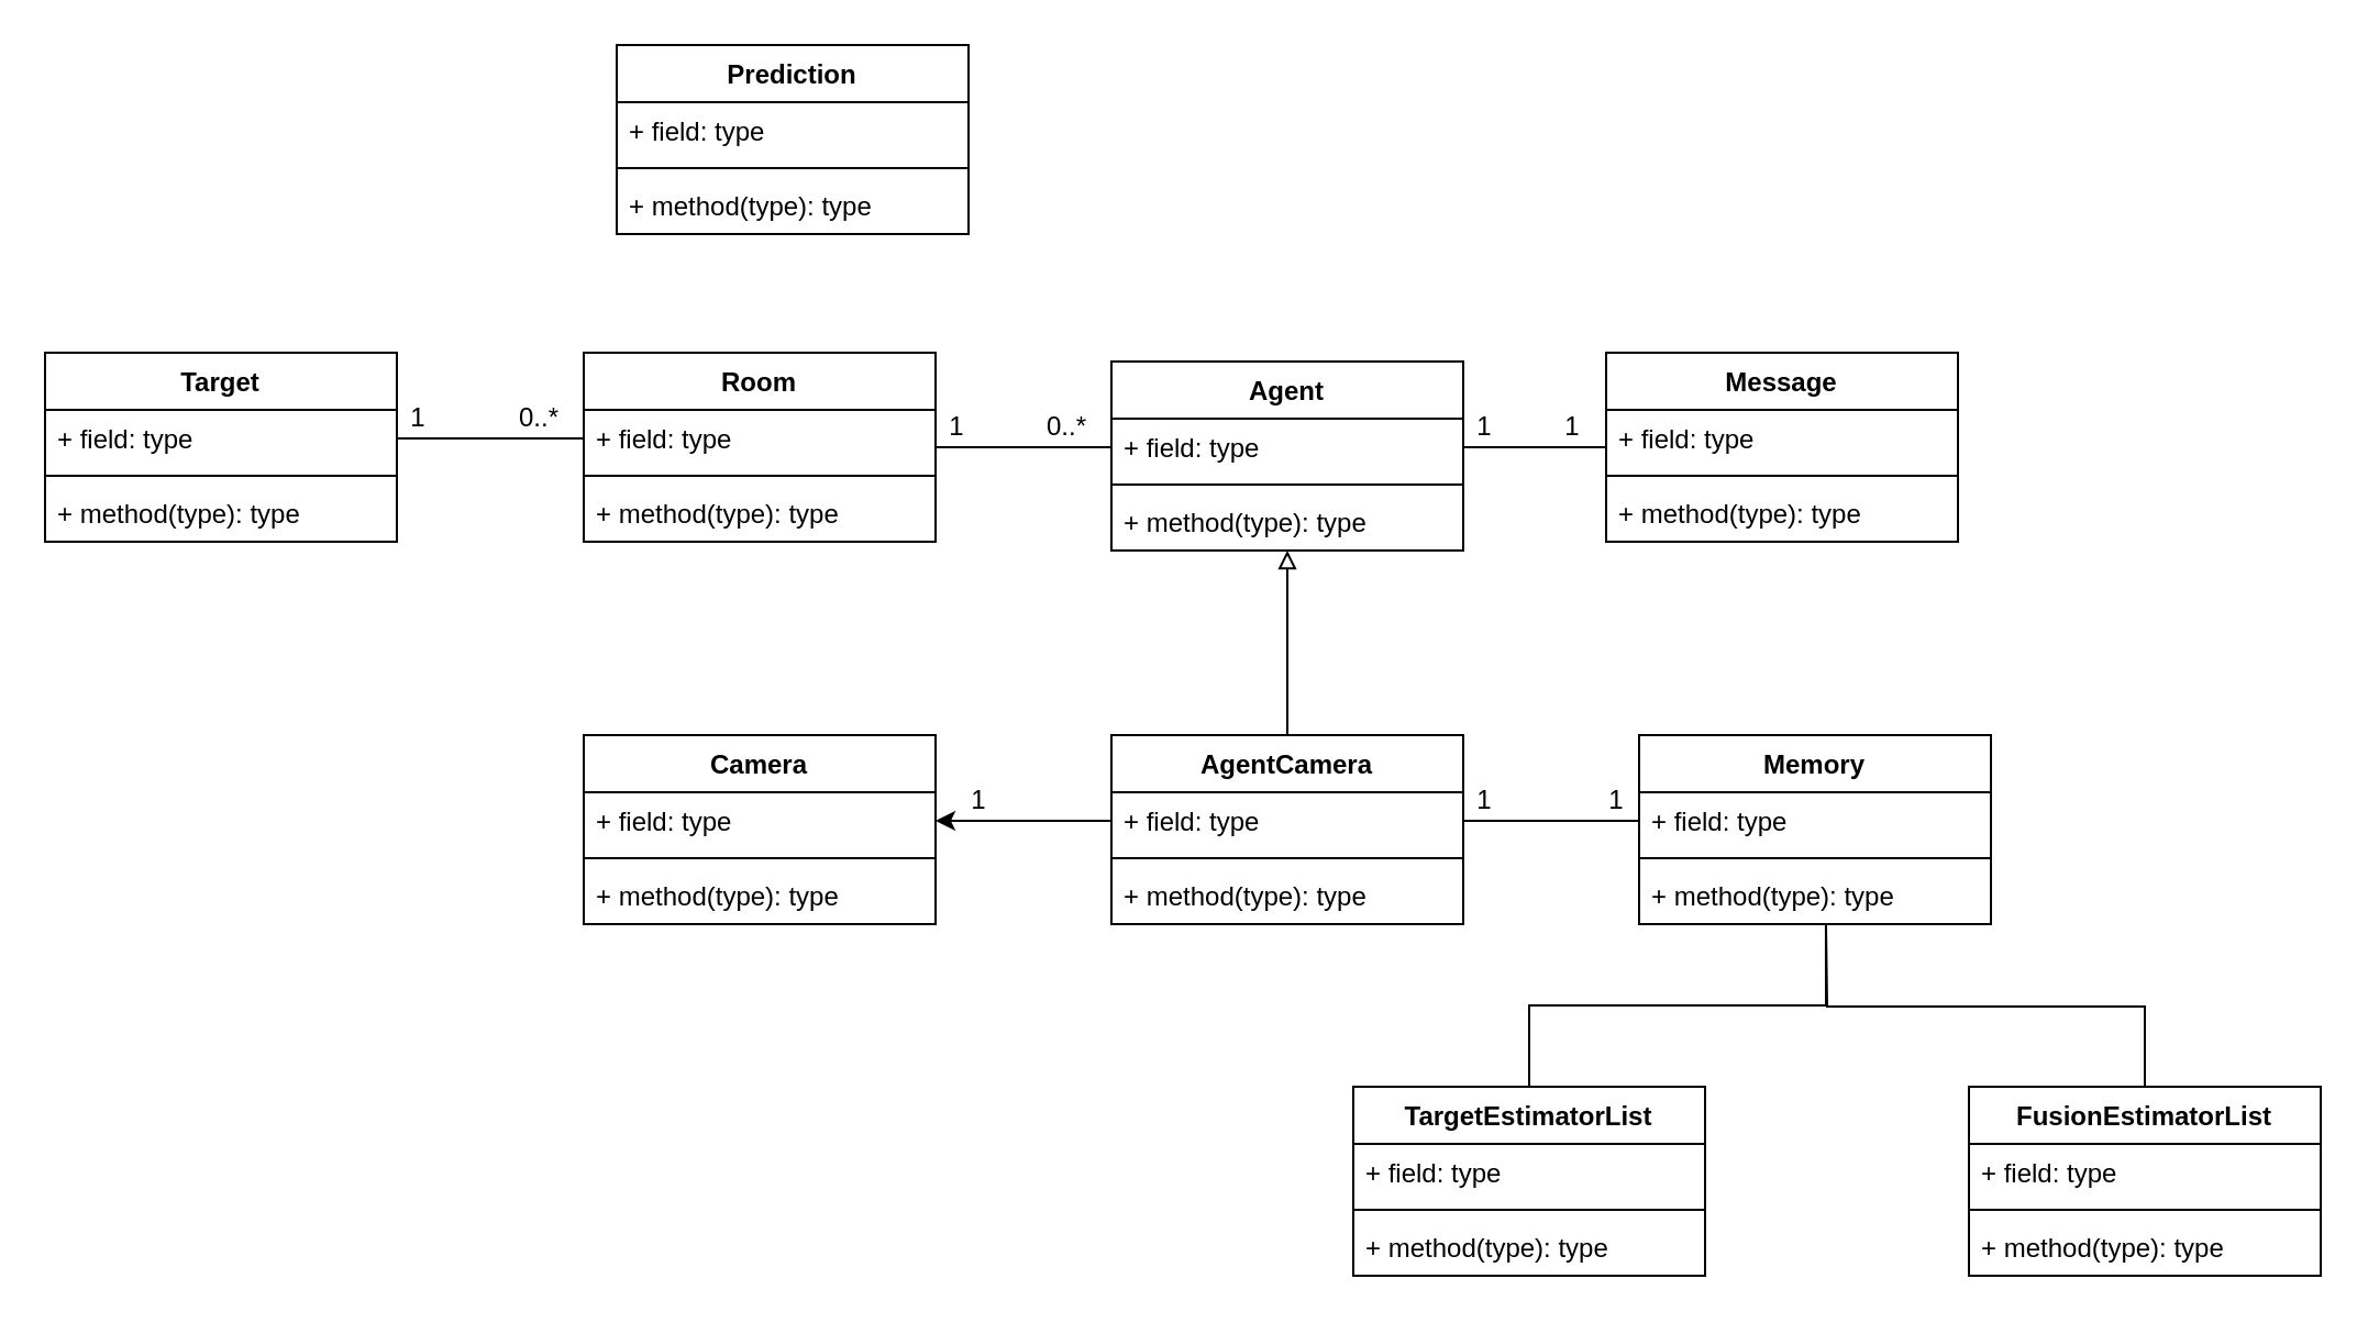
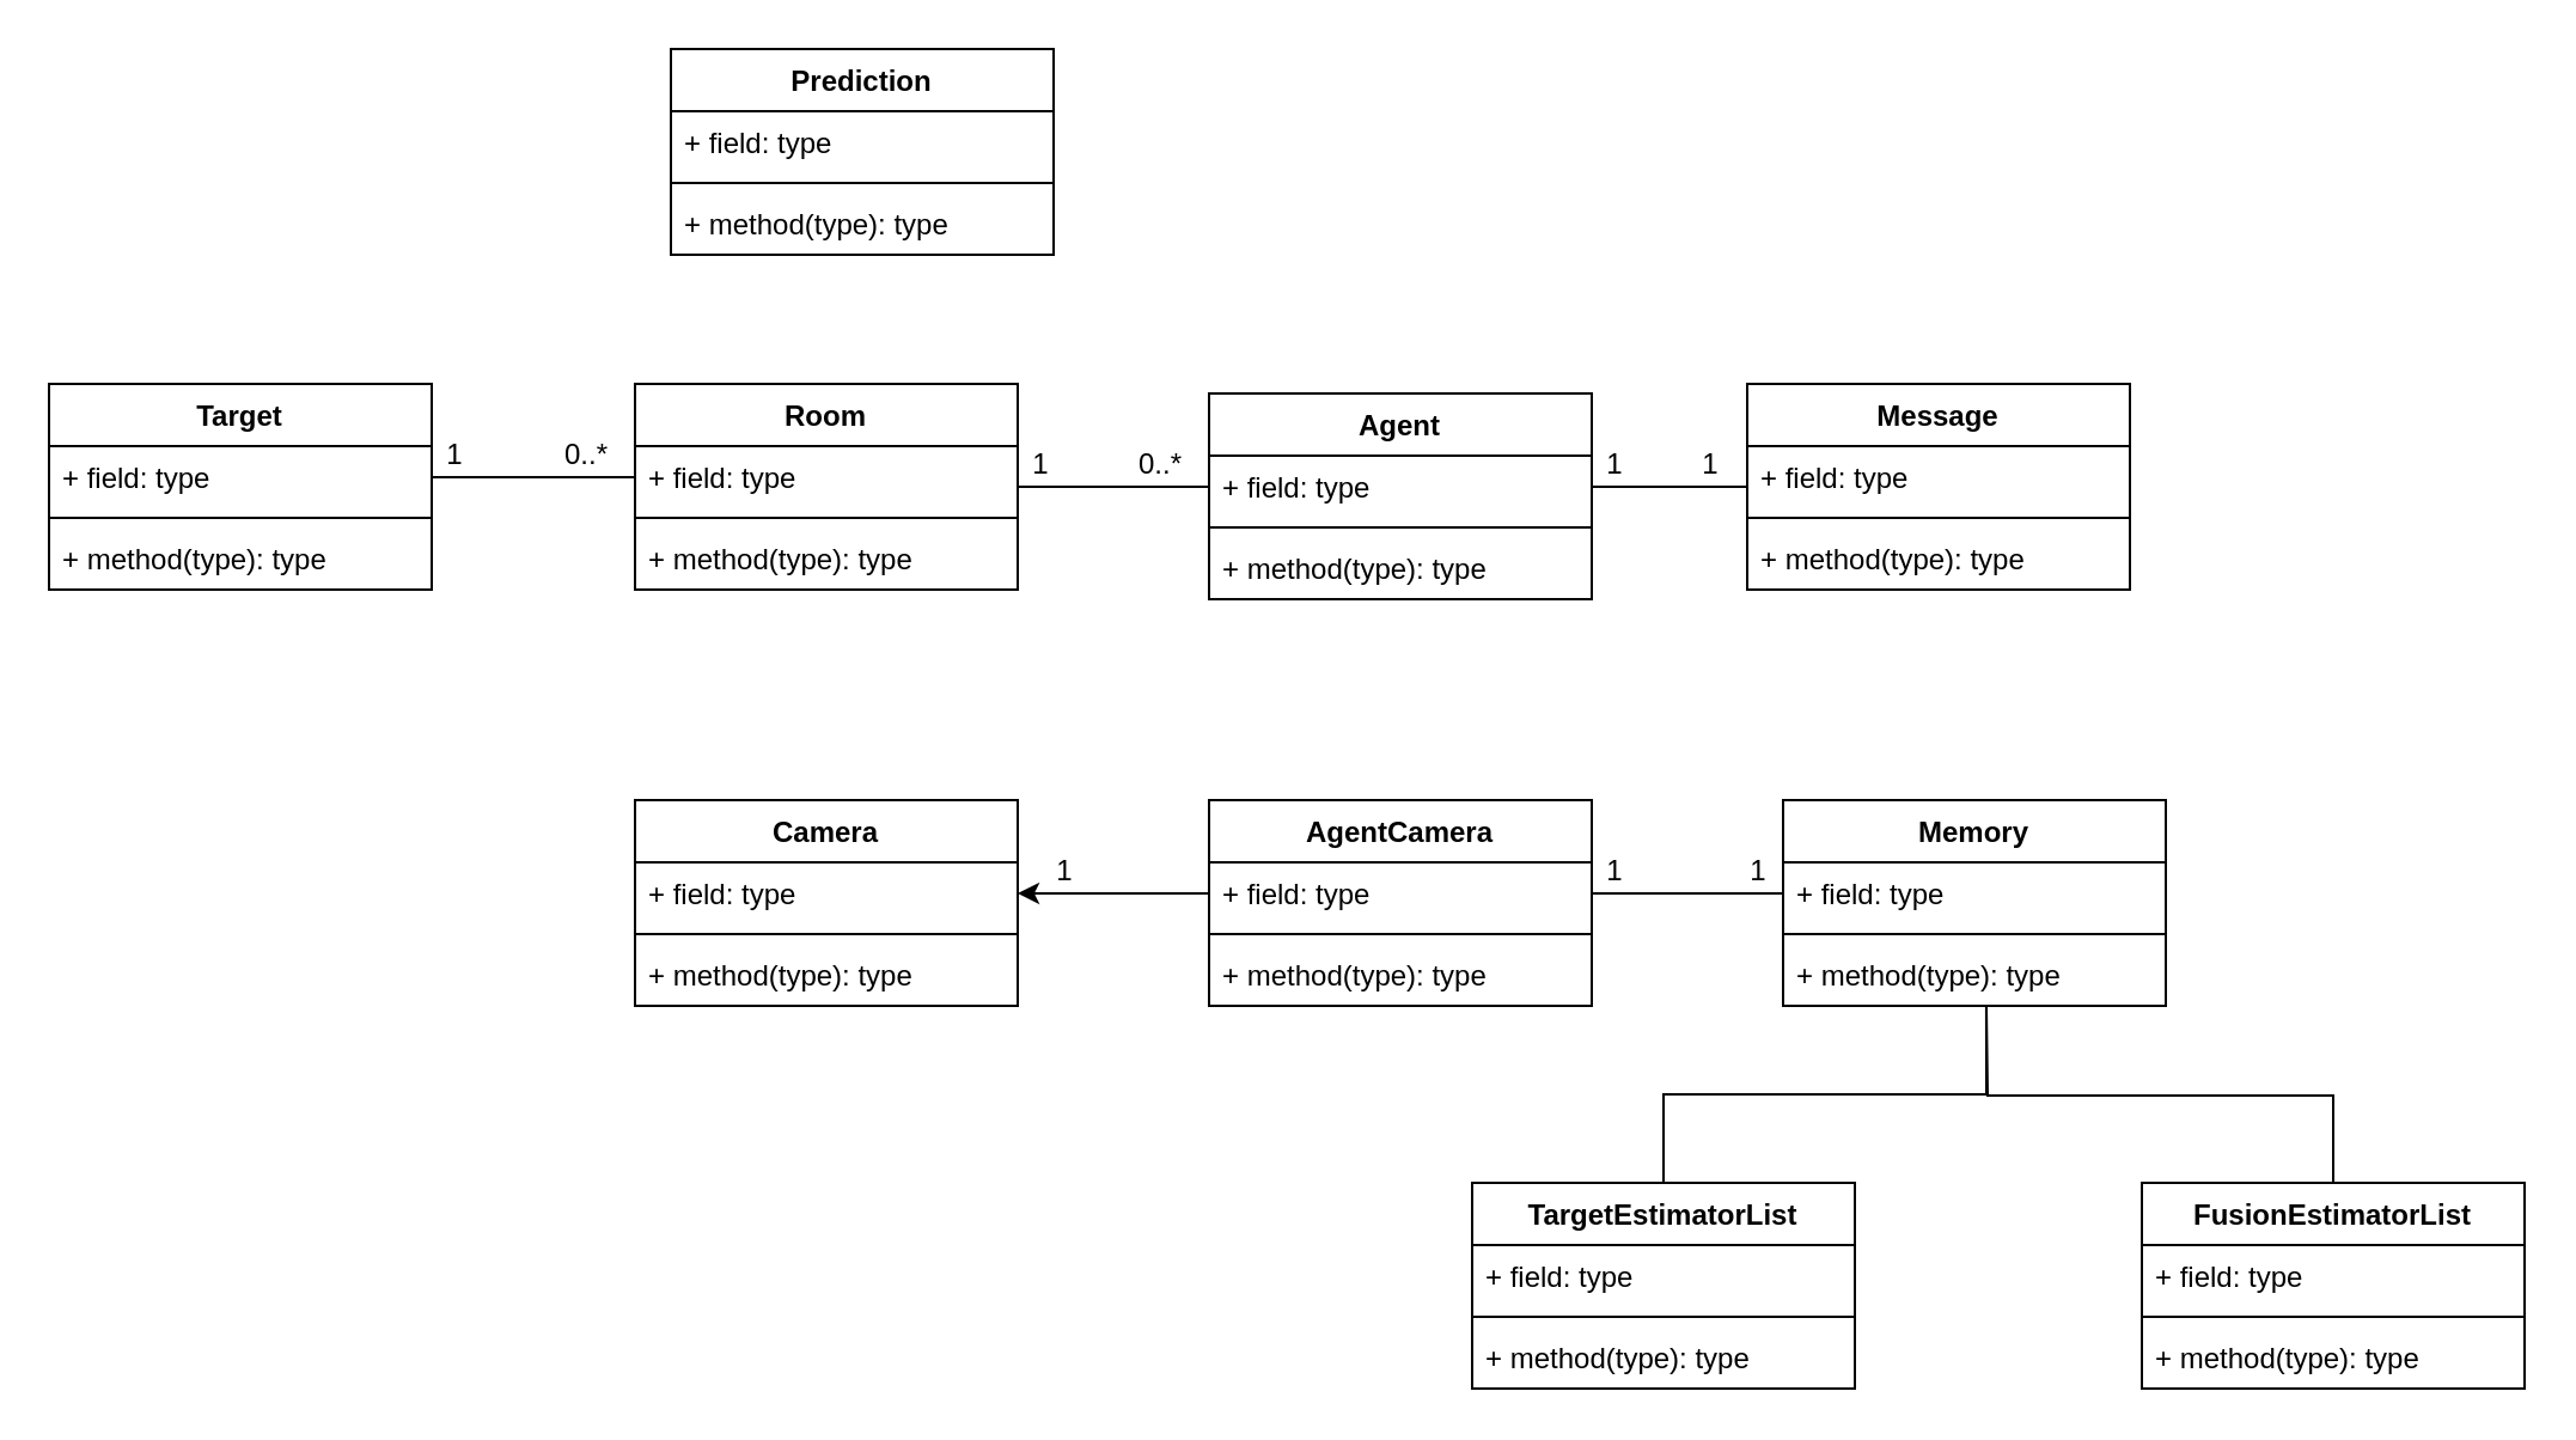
- <mxCell id="15" style="edgeStyle=orthogonalEdgeStyle;rounded=0;orthogonalLoop=1;jettySize=auto;html=1;endArrow=block;endFill=0;" edge="1" parent="1" source="16" target="20"><mxGeometry relative="1" as="geometry" /></mxCell>
